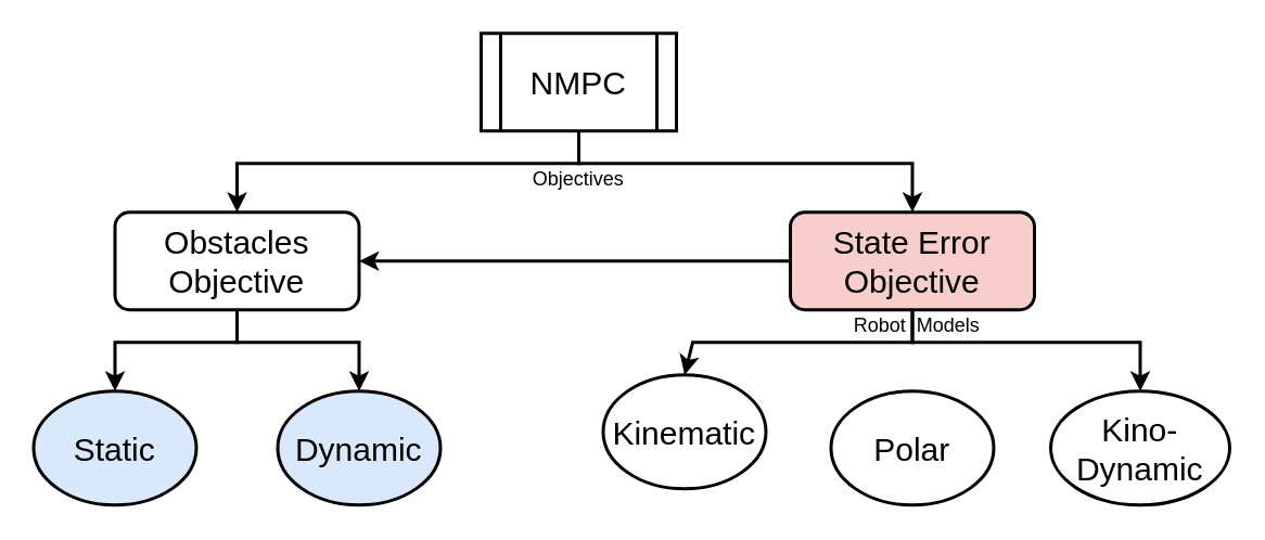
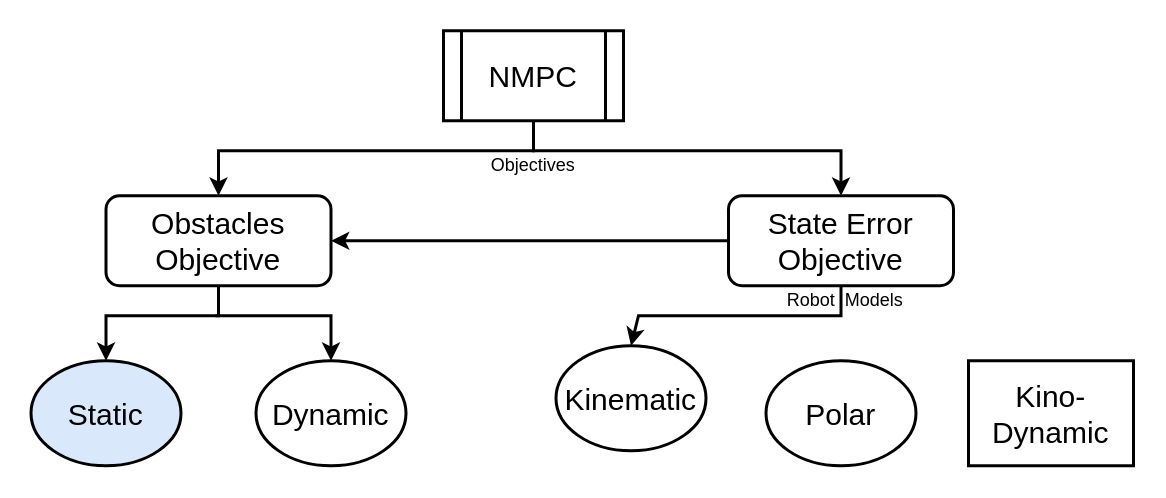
- <mxCell id="4" value="&lt;div&gt;State Error&lt;/div&gt;Objective" style="rounded=1;whiteSpace=wrap;html=1;strokeWidth=2;fontSize=20;fillColor=#f8cecc;" parent="1" vertex="1"><mxGeometry x="485" y="130" width="150" height="60" as="geometry" /></mxCell>
+ <mxCell id="4" value="&lt;div&gt;State Error&lt;/div&gt;Objective" style="rounded=1;whiteSpace=wrap;html=1;strokeWidth=2;fontSize=20;" parent="1" vertex="1"><mxGeometry x="485" y="130" width="150" height="60" as="geometry" /></mxCell>
- <mxCell id="11" value="" style="endArrow=classic;html=1;fontSize=20;exitX=0.5;exitY=1;exitDx=0;exitDy=0;entryX=0.5;entryY=0;entryDx=0;entryDy=0;strokeWidth=2;rounded=0;" parent="1" source="4" target="14" edge="1"><mxGeometry width="50" height="50" relative="1" as="geometry"><mxPoint x="360" y="380" as="sourcePoint" /><mxPoint x="410" y="330" as="targetPoint" /><Array as="points"><mxPoint x="560" y="210" /><mxPoint x="700" y="210" /></Array></mxGeometry></mxCell>
- <mxCell id="7" value="Dynamic" style="ellipse;whiteSpace=wrap;html=1;strokeWidth=2;fontSize=20;fillColor=#dae8fc;" parent="1" vertex="1"><mxGeometry x="170" y="240" width="100" height="70" as="geometry" /></mxCell>
+ <mxCell id="7" value="Dynamic" style="ellipse;whiteSpace=wrap;html=1;strokeWidth=2;fontSize=20;" parent="1" vertex="1"><mxGeometry x="170" y="240" width="100" height="70" as="geometry" /></mxCell>
- <mxCell id="14" value="Kino-Dynamic" style="ellipse;whiteSpace=wrap;html=1;strokeWidth=2;fontSize=20;" parent="1" vertex="1"><mxGeometry x="645" y="240" width="110" height="70" as="geometry" /></mxCell>
+ <mxCell id="14" value="Kino-Dynamic" style="whiteSpace=wrap;html=1;strokeWidth=2;fontSize=20;rounded=0;" parent="1" vertex="1"><mxGeometry x="645" y="240" width="110" height="70" as="geometry" /></mxCell>
